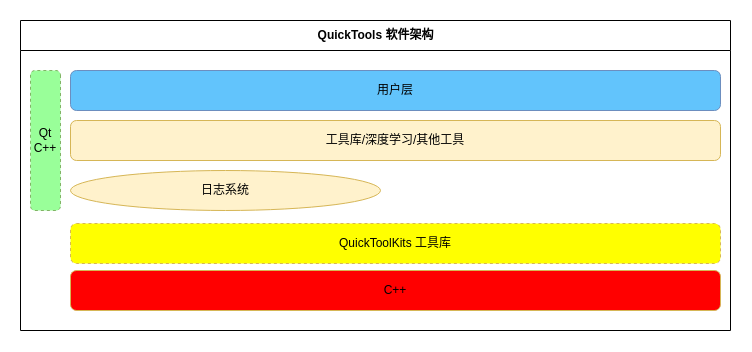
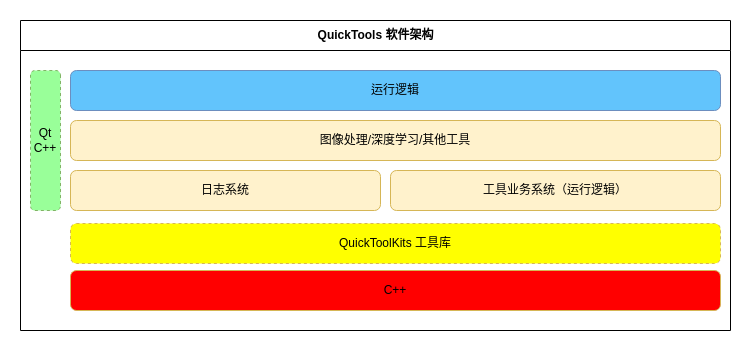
- <mxCell id="3" value="用户层" style="rounded=1;whiteSpace=wrap;html=1;fillColor=#62C4FC;strokeColor=#6c8ebf;" vertex="1" parent="2"><mxGeometry x="50" y="50" width="650" height="40" as="geometry" /></mxCell>
+ <mxCell id="3" value="运行逻辑" style="rounded=1;whiteSpace=wrap;html=1;fillColor=#62C4FC;strokeColor=#6c8ebf;" vertex="1" parent="2"><mxGeometry x="50" y="50" width="650" height="40" as="geometry" /></mxCell>
- <mxCell id="4" value="工具库/深度学习/其他工具" style="rounded=1;whiteSpace=wrap;html=1;fillColor=#fff2cc;strokeColor=#d6b656;" vertex="1" parent="2"><mxGeometry x="50" y="100" width="650" height="40" as="geometry" /></mxCell>
+ <mxCell id="4" value="图像处理/深度学习/其他工具" style="rounded=1;whiteSpace=wrap;html=1;fillColor=#fff2cc;strokeColor=#d6b656;" vertex="1" parent="2"><mxGeometry x="50" y="100" width="650" height="40" as="geometry" /></mxCell>
- <mxCell id="8" value="日志系统" style="ellipse;whiteSpace=wrap;html=1;fillColor=#fff2cc;strokeColor=#d6b656;" vertex="1" parent="2"><mxGeometry x="50" y="150" width="310" height="40" as="geometry" /></mxCell>
+ <mxCell id="8" value="日志系统" style="rounded=1;whiteSpace=wrap;html=1;fillColor=#fff2cc;strokeColor=#d6b656;" vertex="1" parent="2"><mxGeometry x="50" y="150" width="310" height="40" as="geometry" /></mxCell>
+ <mxCell id="9" value="工具业务系统（运行逻辑）" style="rounded=1;whiteSpace=wrap;html=1;fillColor=#fff2cc;strokeColor=#d6b656;" vertex="1" parent="2"><mxGeometry x="370" y="150" width="330" height="40" as="geometry" /></mxCell>
